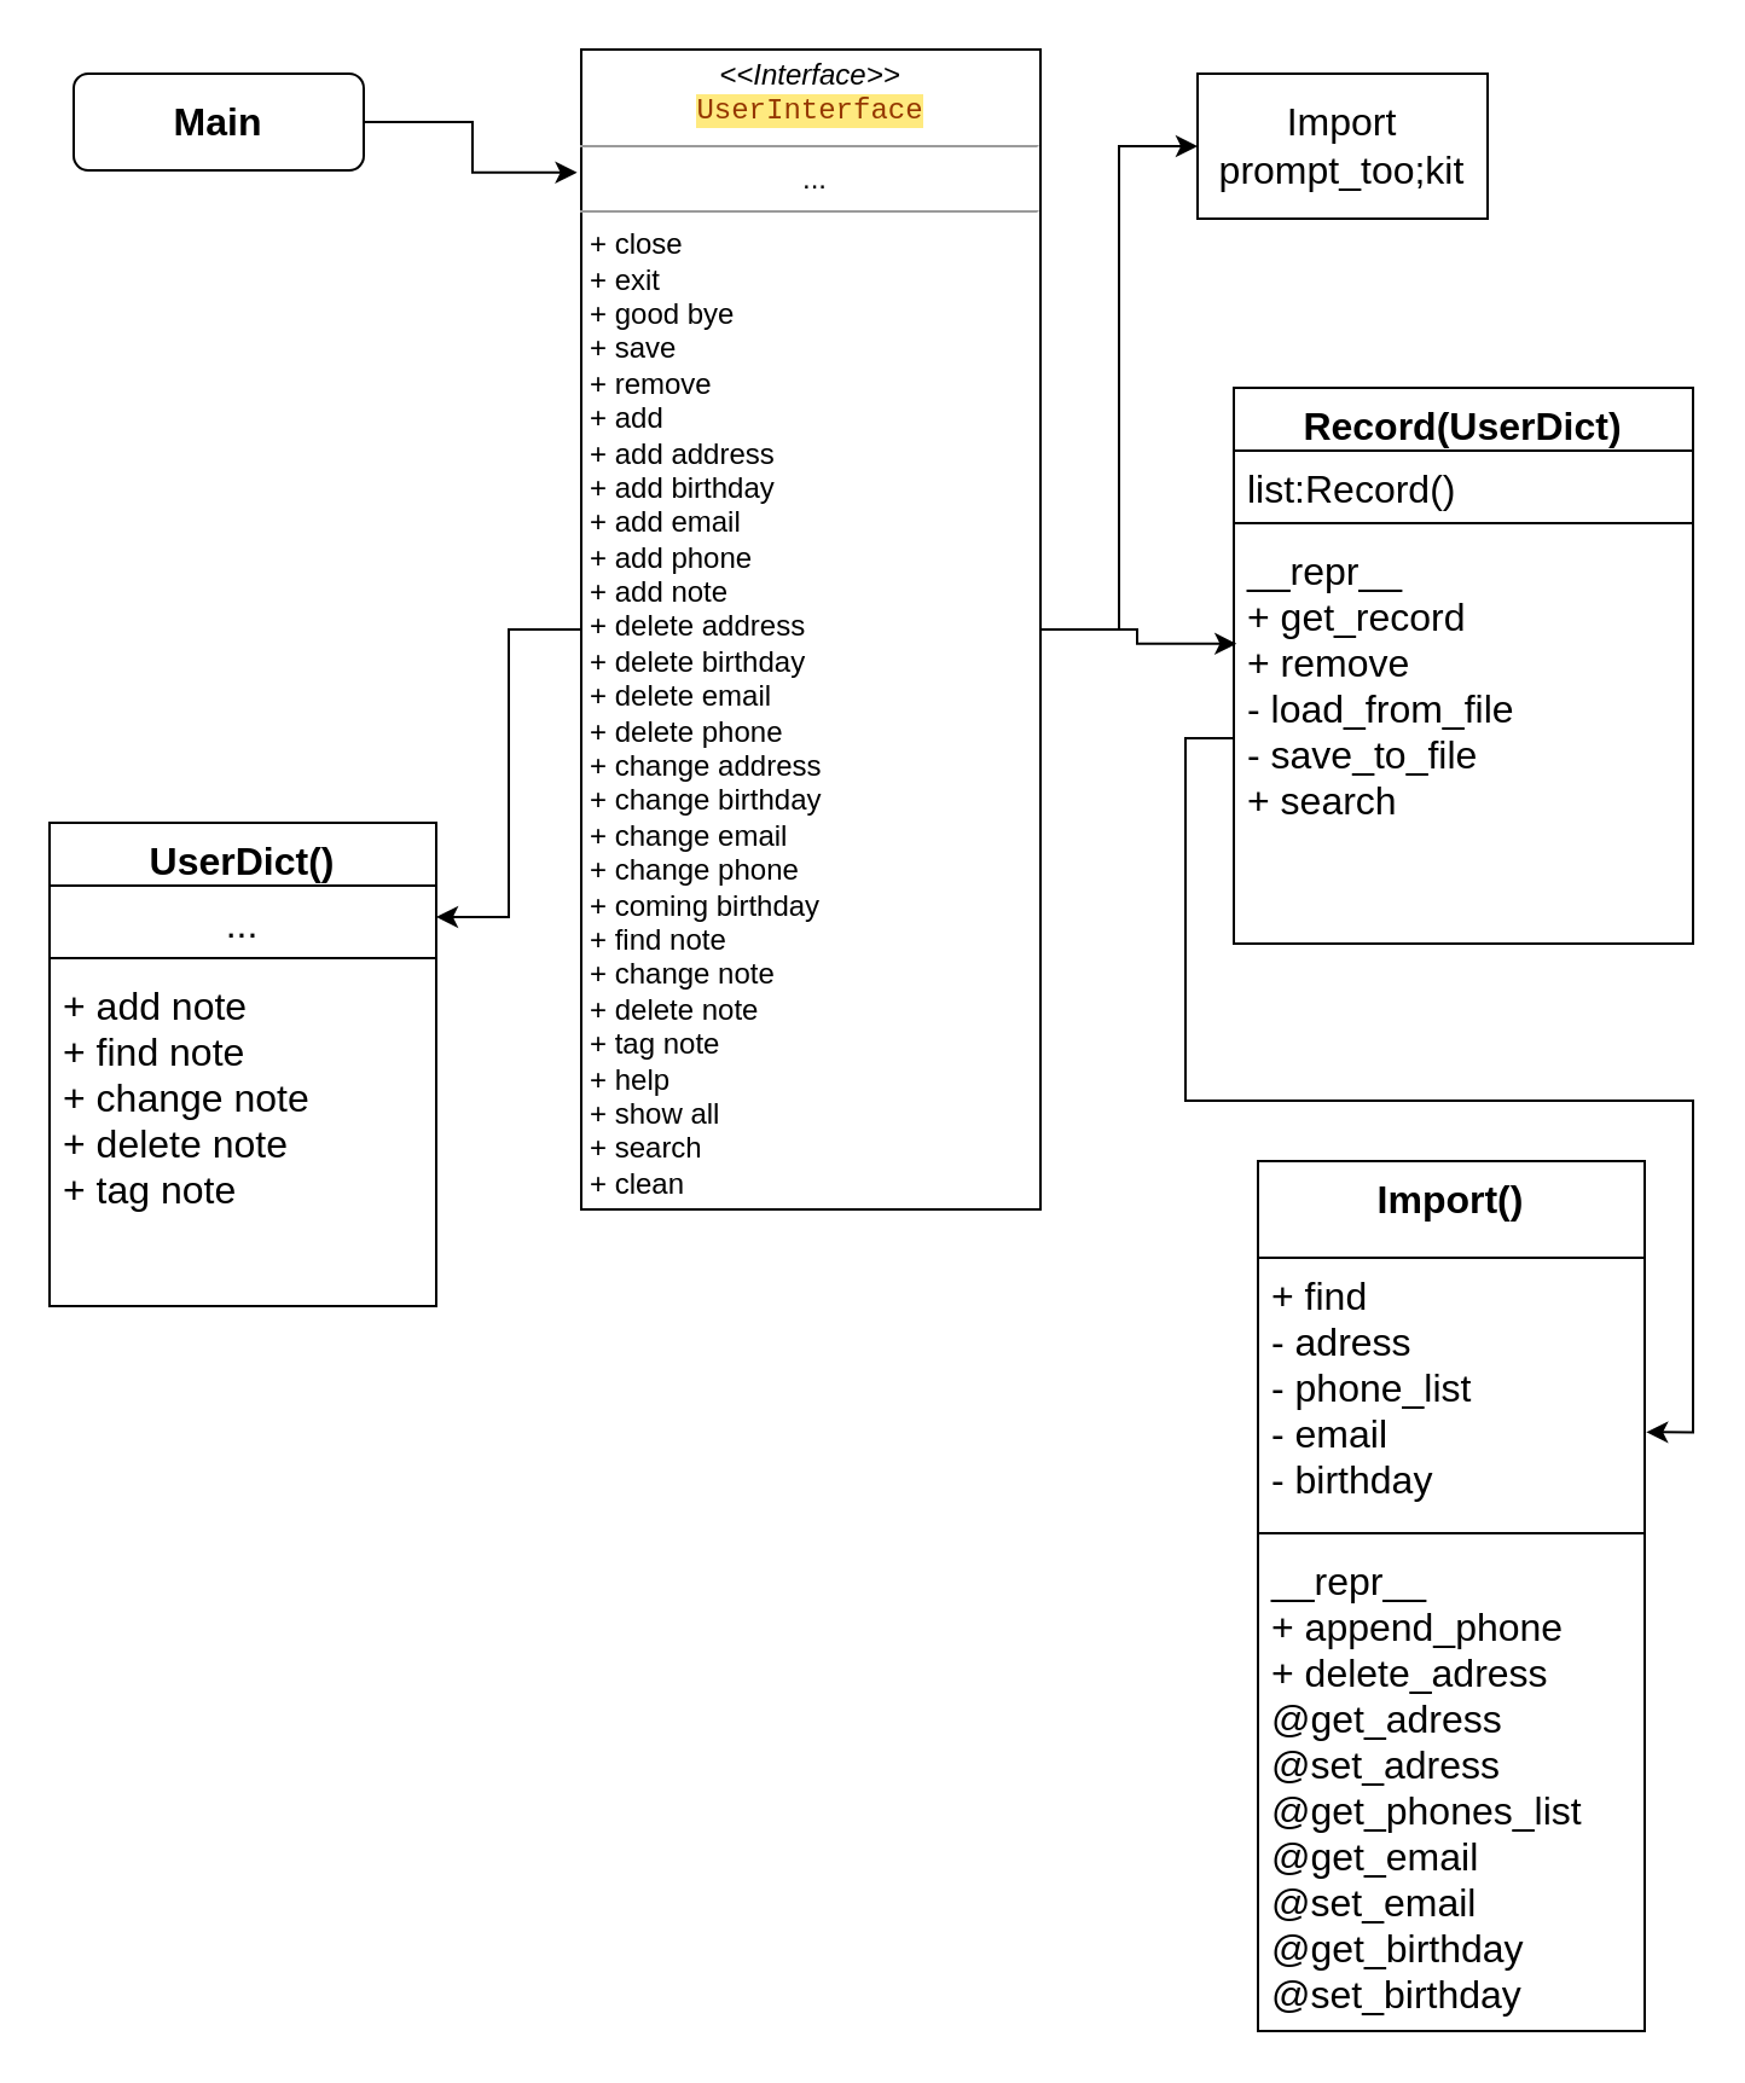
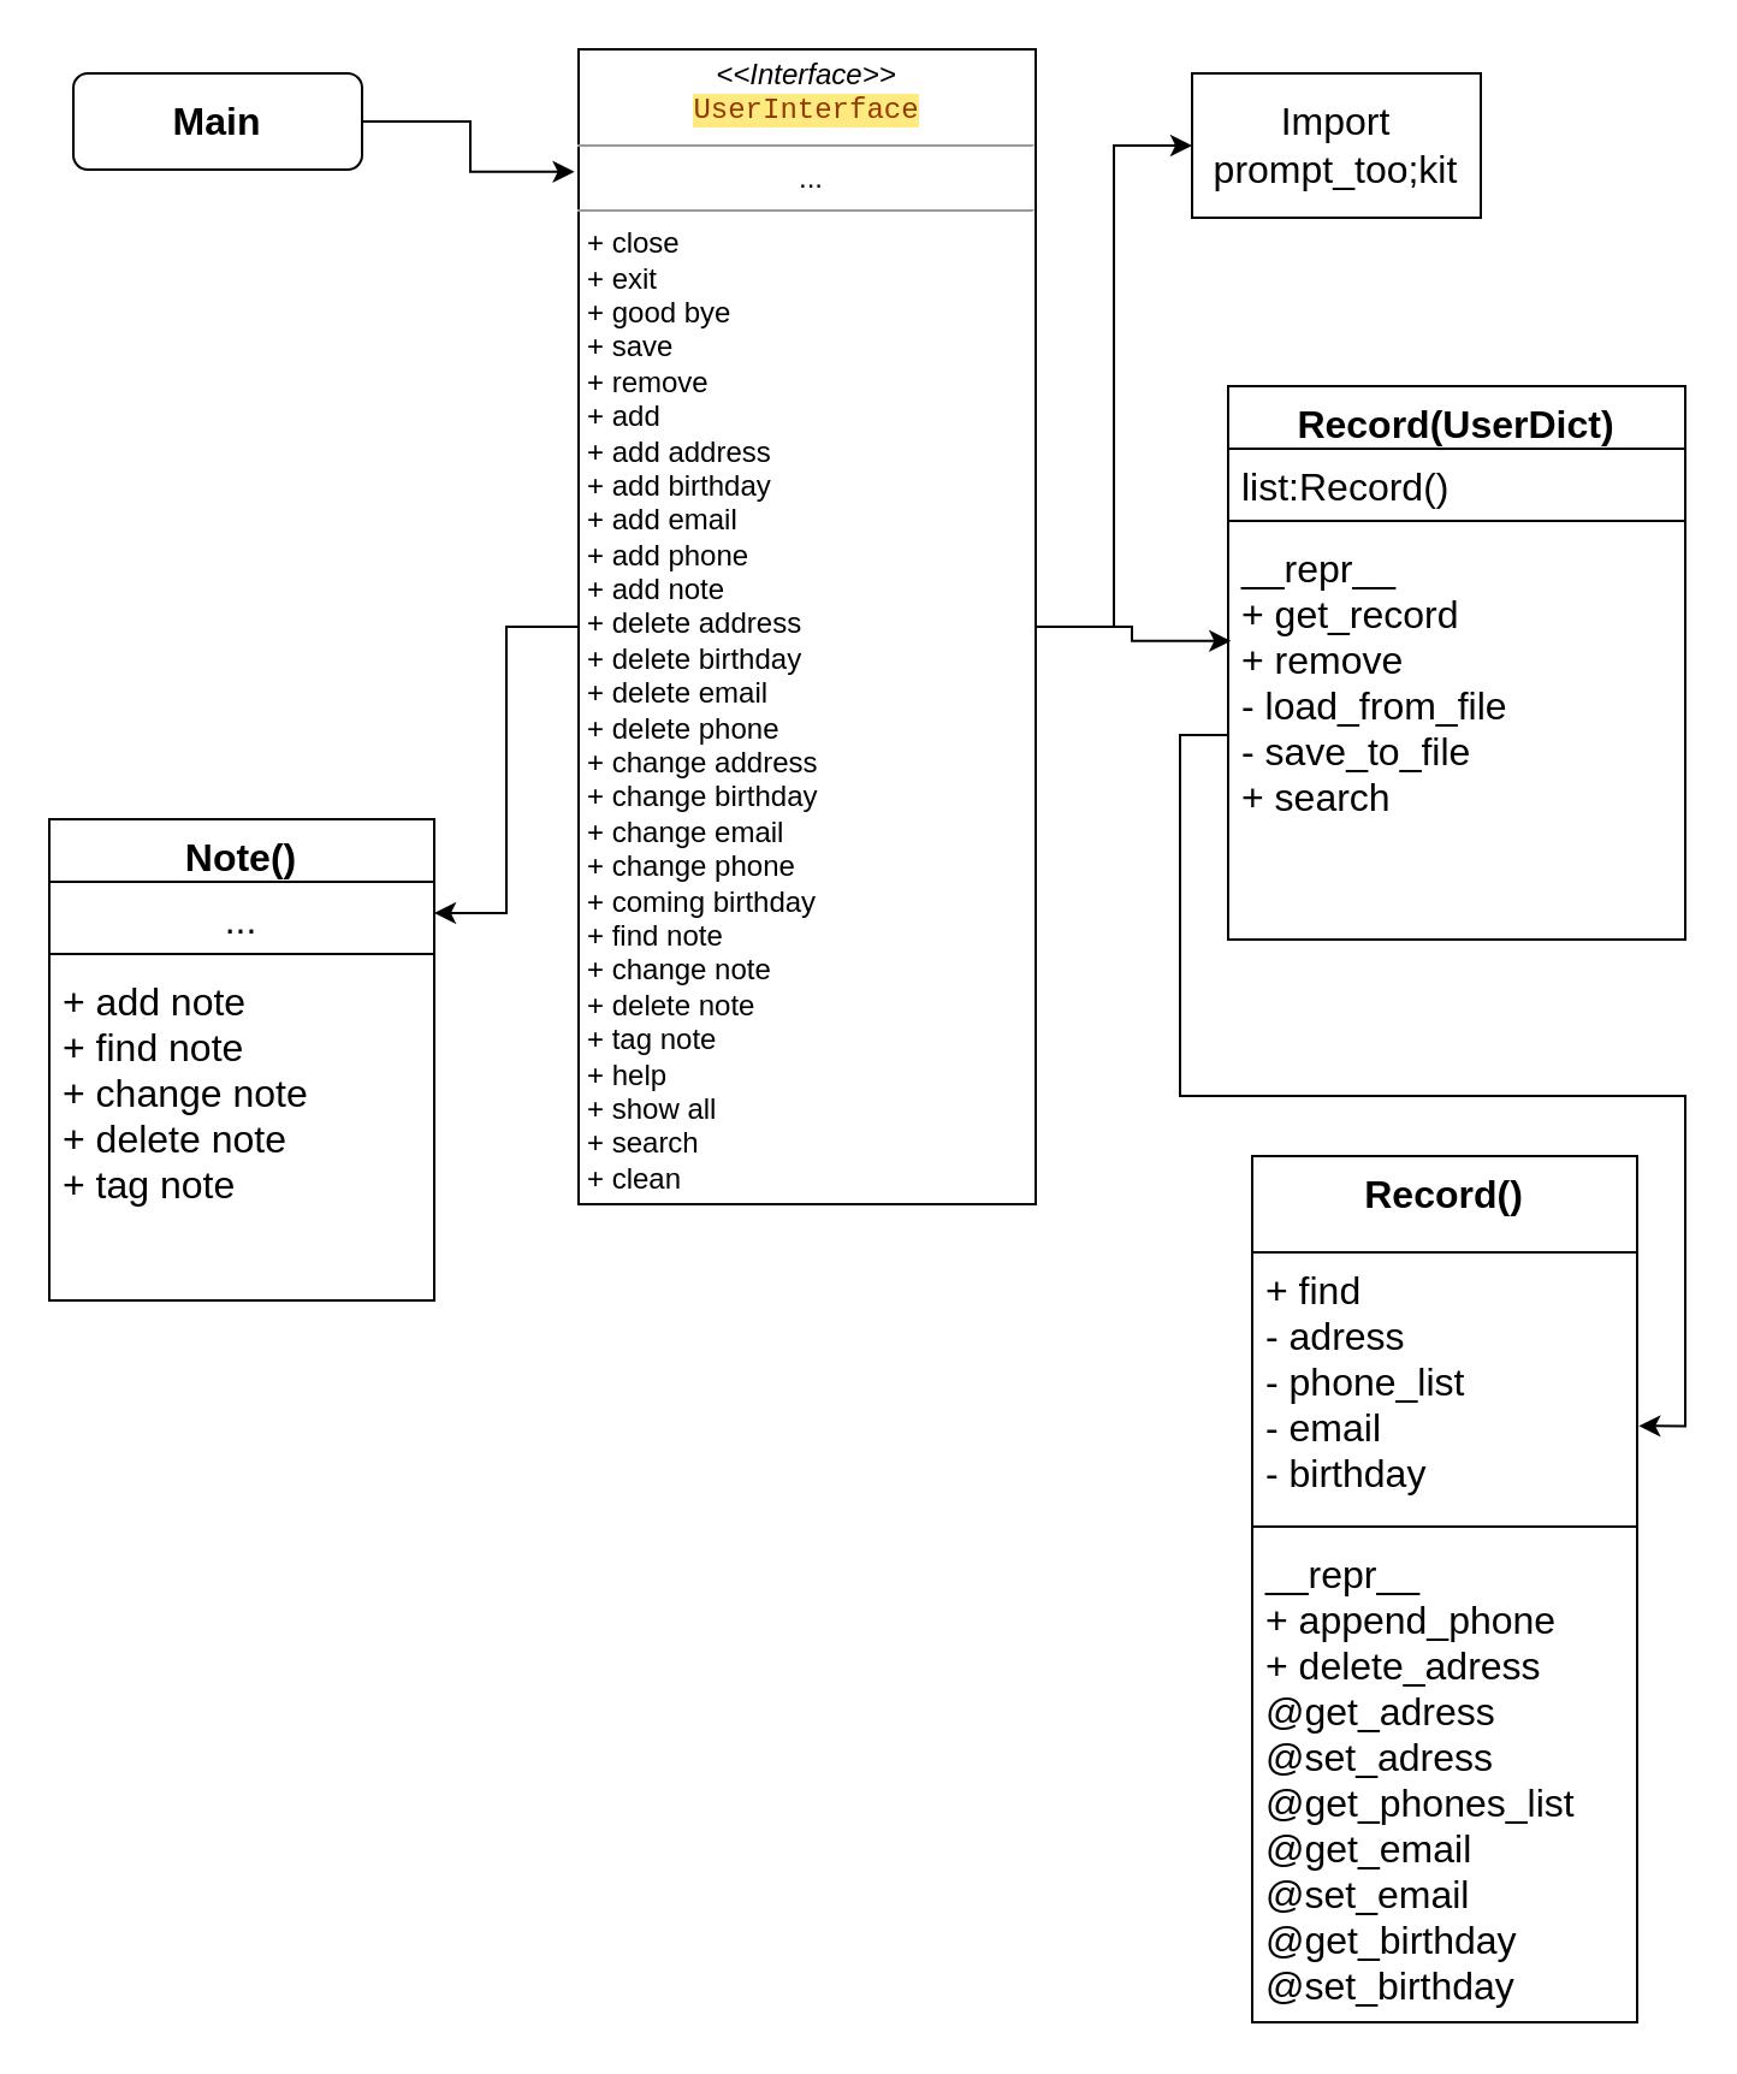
- <mxCell id="18" value="UserDict()" style="swimlane;fontStyle=1;align=center;verticalAlign=top;childLayout=stackLayout;horizontal=1;startSize=26;horizontalStack=0;resizeParent=1;resizeParentMax=0;resizeLast=0;collapsible=1;marginBottom=0;fontSize=16;" vertex="1" parent="1"><mxGeometry x="20" y="340" width="160" height="200" as="geometry" /></mxCell>
+ <mxCell id="18" value="Note()" style="swimlane;fontStyle=1;align=center;verticalAlign=top;childLayout=stackLayout;horizontal=1;startSize=26;horizontalStack=0;resizeParent=1;resizeParentMax=0;resizeLast=0;collapsible=1;marginBottom=0;fontSize=16;" vertex="1" parent="1"><mxGeometry x="20" y="340" width="160" height="200" as="geometry" /></mxCell>
- <mxCell id="13" value="Import()" style="swimlane;fontStyle=1;align=center;verticalAlign=top;childLayout=stackLayout;horizontal=1;startSize=40;horizontalStack=0;resizeParent=1;resizeParentMax=0;resizeLast=0;collapsible=1;marginBottom=0;fontSize=16;" vertex="1" parent="1"><mxGeometry x="520" y="480" width="160" height="360" as="geometry" /></mxCell>
+ <mxCell id="13" value="Record()" style="swimlane;fontStyle=1;align=center;verticalAlign=top;childLayout=stackLayout;horizontal=1;startSize=40;horizontalStack=0;resizeParent=1;resizeParentMax=0;resizeLast=0;collapsible=1;marginBottom=0;fontSize=16;" vertex="1" parent="1"><mxGeometry x="520" y="480" width="160" height="360" as="geometry" /></mxCell>
